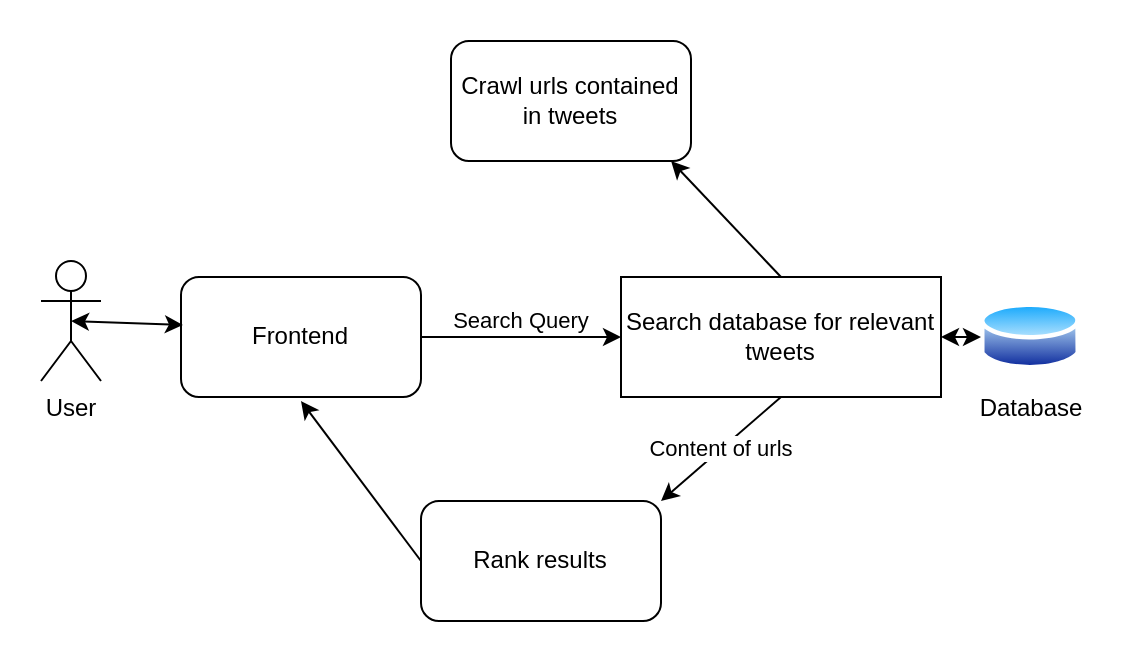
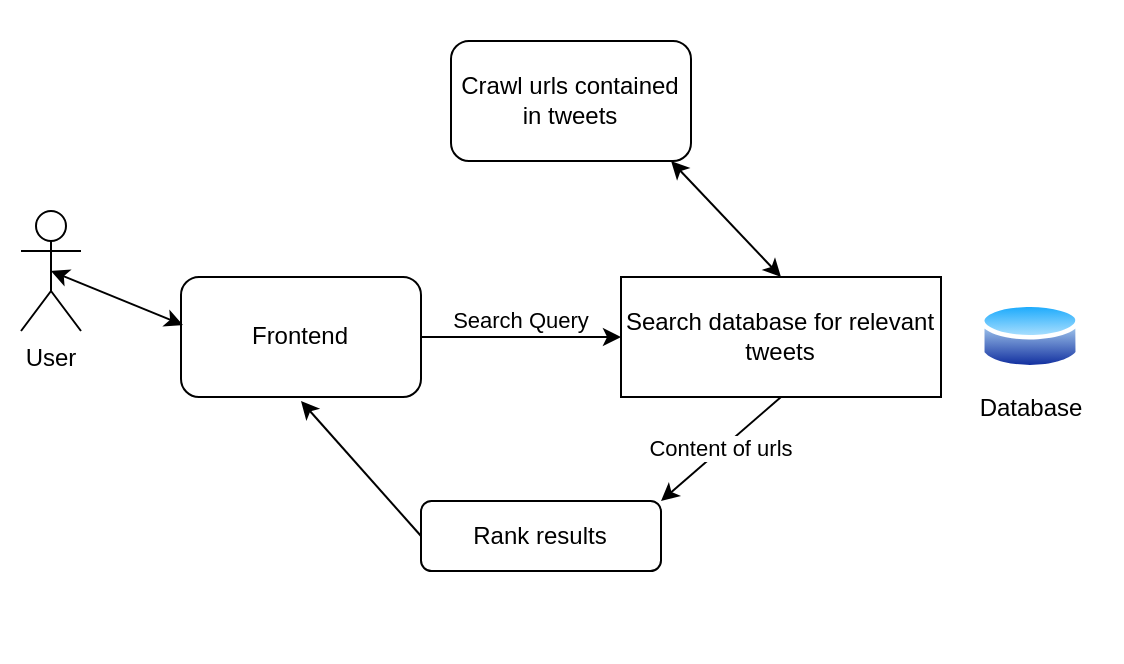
- <mxCell id="9" value="" style="endArrow=none;startArrow=classic;html=1;rounded=0;exitX=0.917;exitY=1;exitDx=0;exitDy=0;exitPerimeter=0;entryX=0.5;entryY=0;entryDx=0;entryDy=0;" edge="1" parent="1" source="8" target="3"><mxGeometry width="50" height="50" relative="1" as="geometry"><mxPoint x="320" y="120" as="sourcePoint" /><mxPoint x="370" y="90" as="targetPoint" /></mxGeometry></mxCell>
+ <mxCell id="9" value="" style="endArrow=classic;startArrow=classic;html=1;rounded=0;exitX=0.917;exitY=1;exitDx=0;exitDy=0;exitPerimeter=0;entryX=0.5;entryY=0;entryDx=0;entryDy=0;" edge="1" parent="1" source="8" target="3"><mxGeometry width="50" height="50" relative="1" as="geometry"><mxPoint x="320" y="120" as="sourcePoint" /><mxPoint x="370" y="90" as="targetPoint" /></mxGeometry></mxCell>
- <mxCell id="2" value="User" style="shape=umlActor;verticalLabelPosition=bottom;verticalAlign=top;html=1;outlineConnect=0;" parent="1" vertex="1"><mxGeometry x="20" y="130" width="30" height="60" as="geometry" /></mxCell>
+ <mxCell id="2" value="User" style="shape=umlActor;verticalLabelPosition=bottom;verticalAlign=top;html=1;outlineConnect=0;" parent="1" vertex="1"><mxGeometry x="10" y="105" width="30" height="60" as="geometry" /></mxCell>
- <mxCell id="7" value="" style="endArrow=classic;startArrow=classic;html=1;rounded=0;entryX=0;entryY=0.5;entryDx=0;entryDy=0;" edge="1" parent="1" source="3" target="4"><mxGeometry width="50" height="50" relative="1" as="geometry"><mxPoint x="430" y="218" as="sourcePoint" /><mxPoint x="500.711" y="168" as="targetPoint" /></mxGeometry></mxCell>
- <mxCell id="12" value="Rank results" style="rounded=1;whiteSpace=wrap;html=1;" vertex="1" parent="1"><mxGeometry x="210" y="250" width="120" height="60" as="geometry" /></mxCell>
+ <mxCell id="12" value="Rank results" style="rounded=1;whiteSpace=wrap;html=1;" vertex="1" parent="1"><mxGeometry x="210" y="250" width="120" height="35" as="geometry" /></mxCell>
